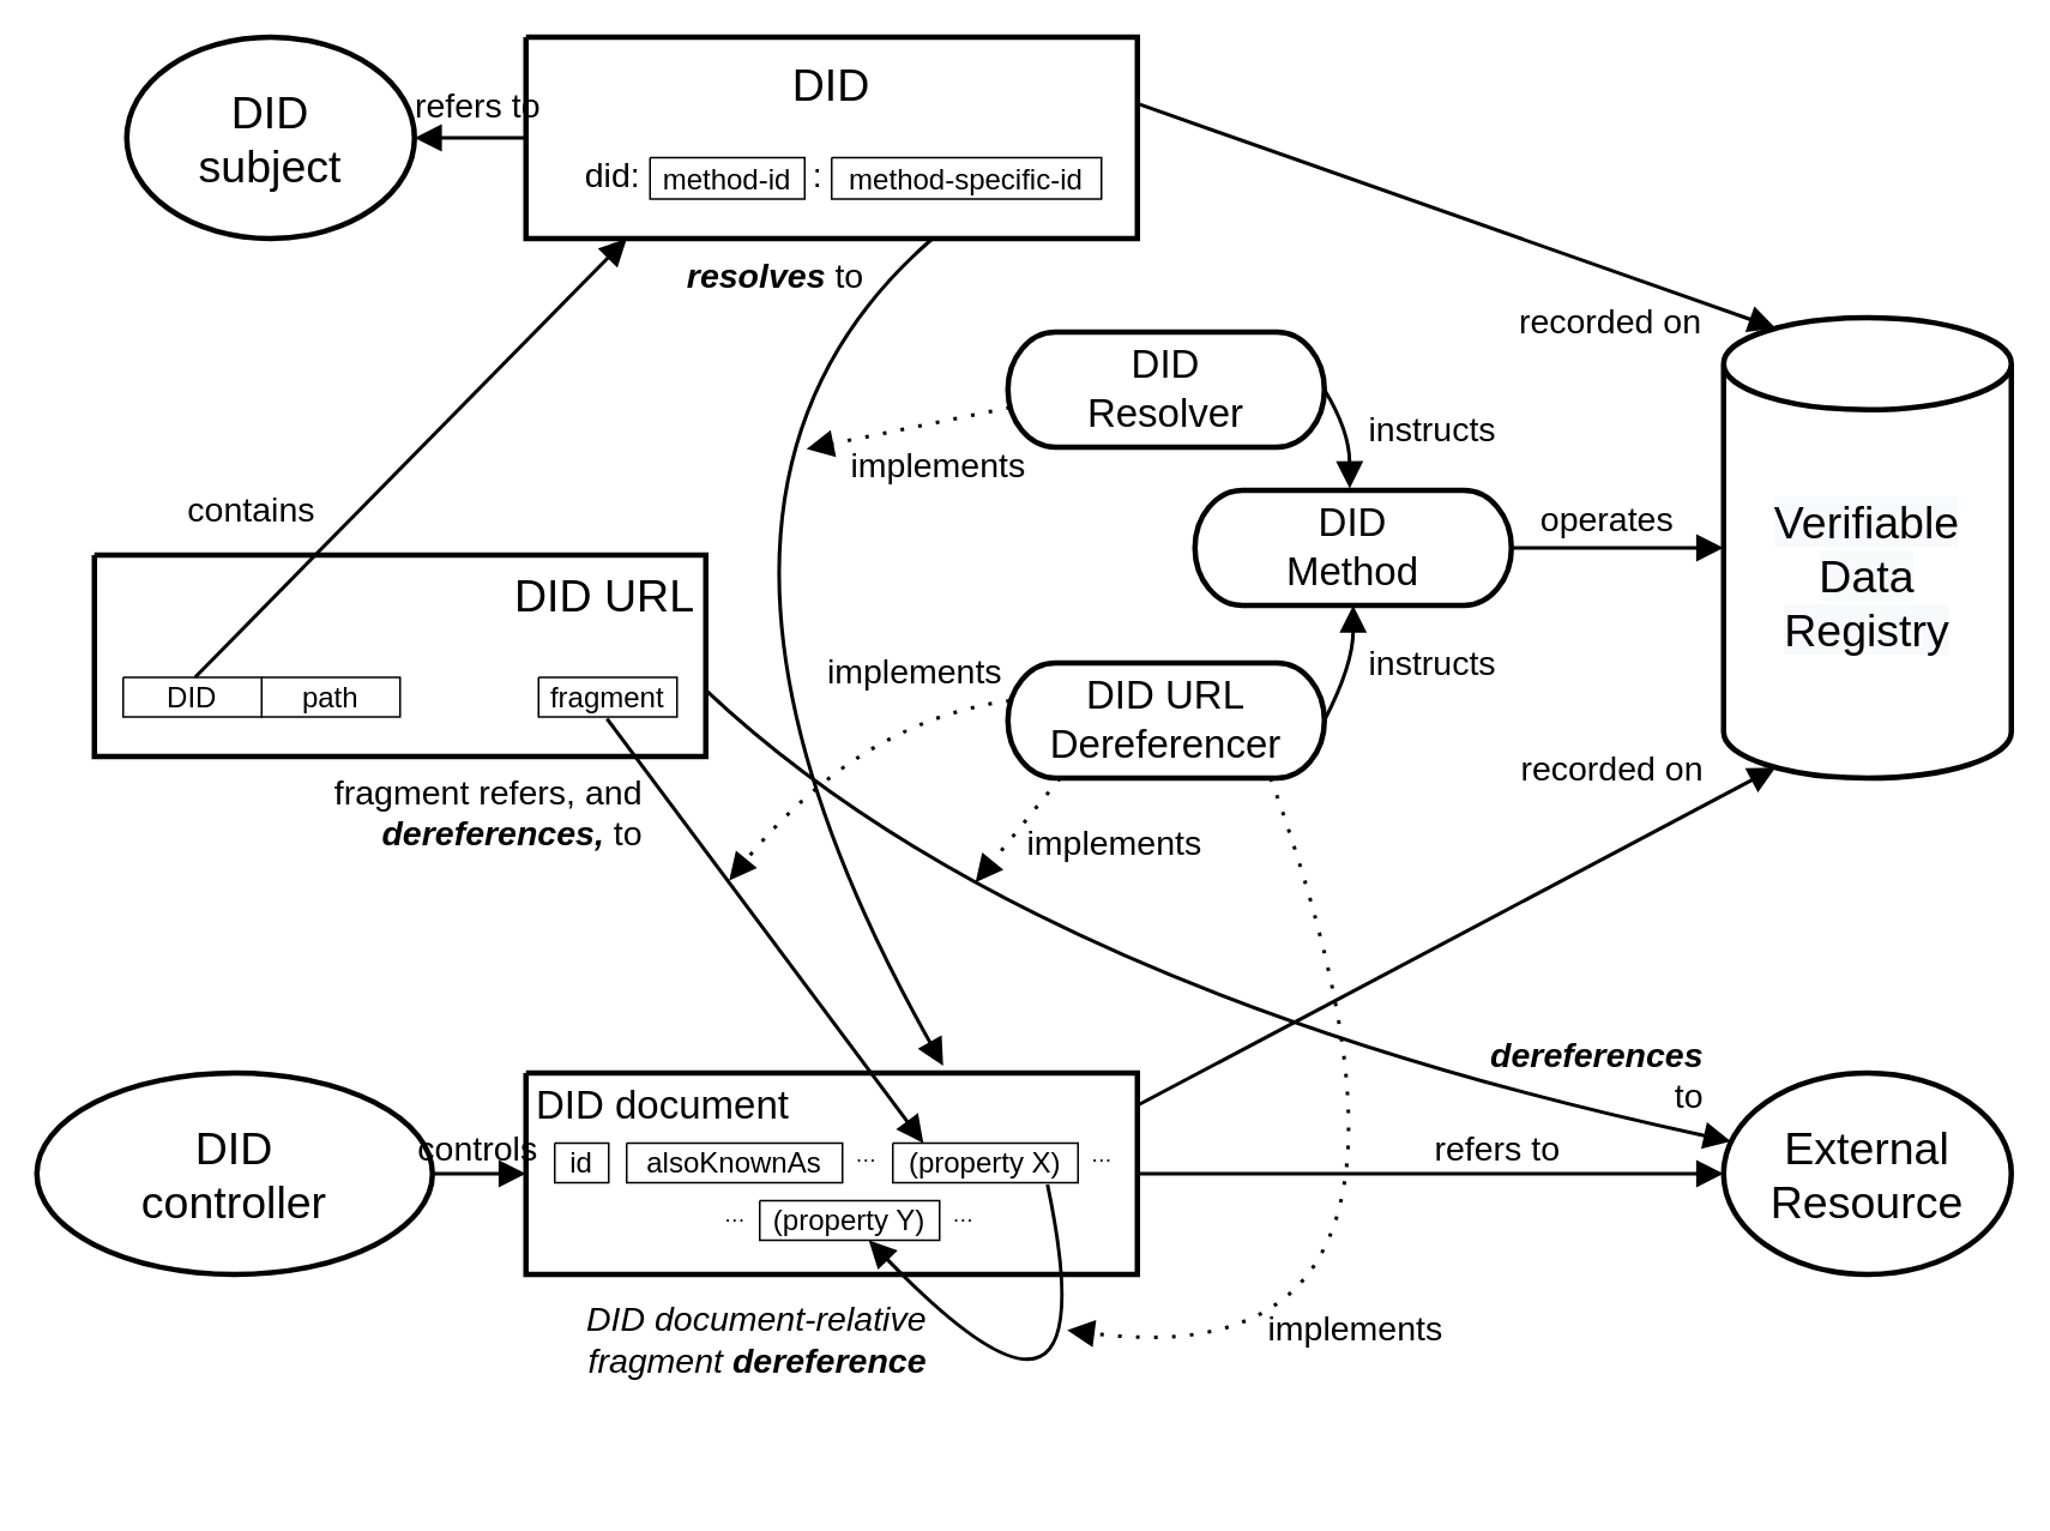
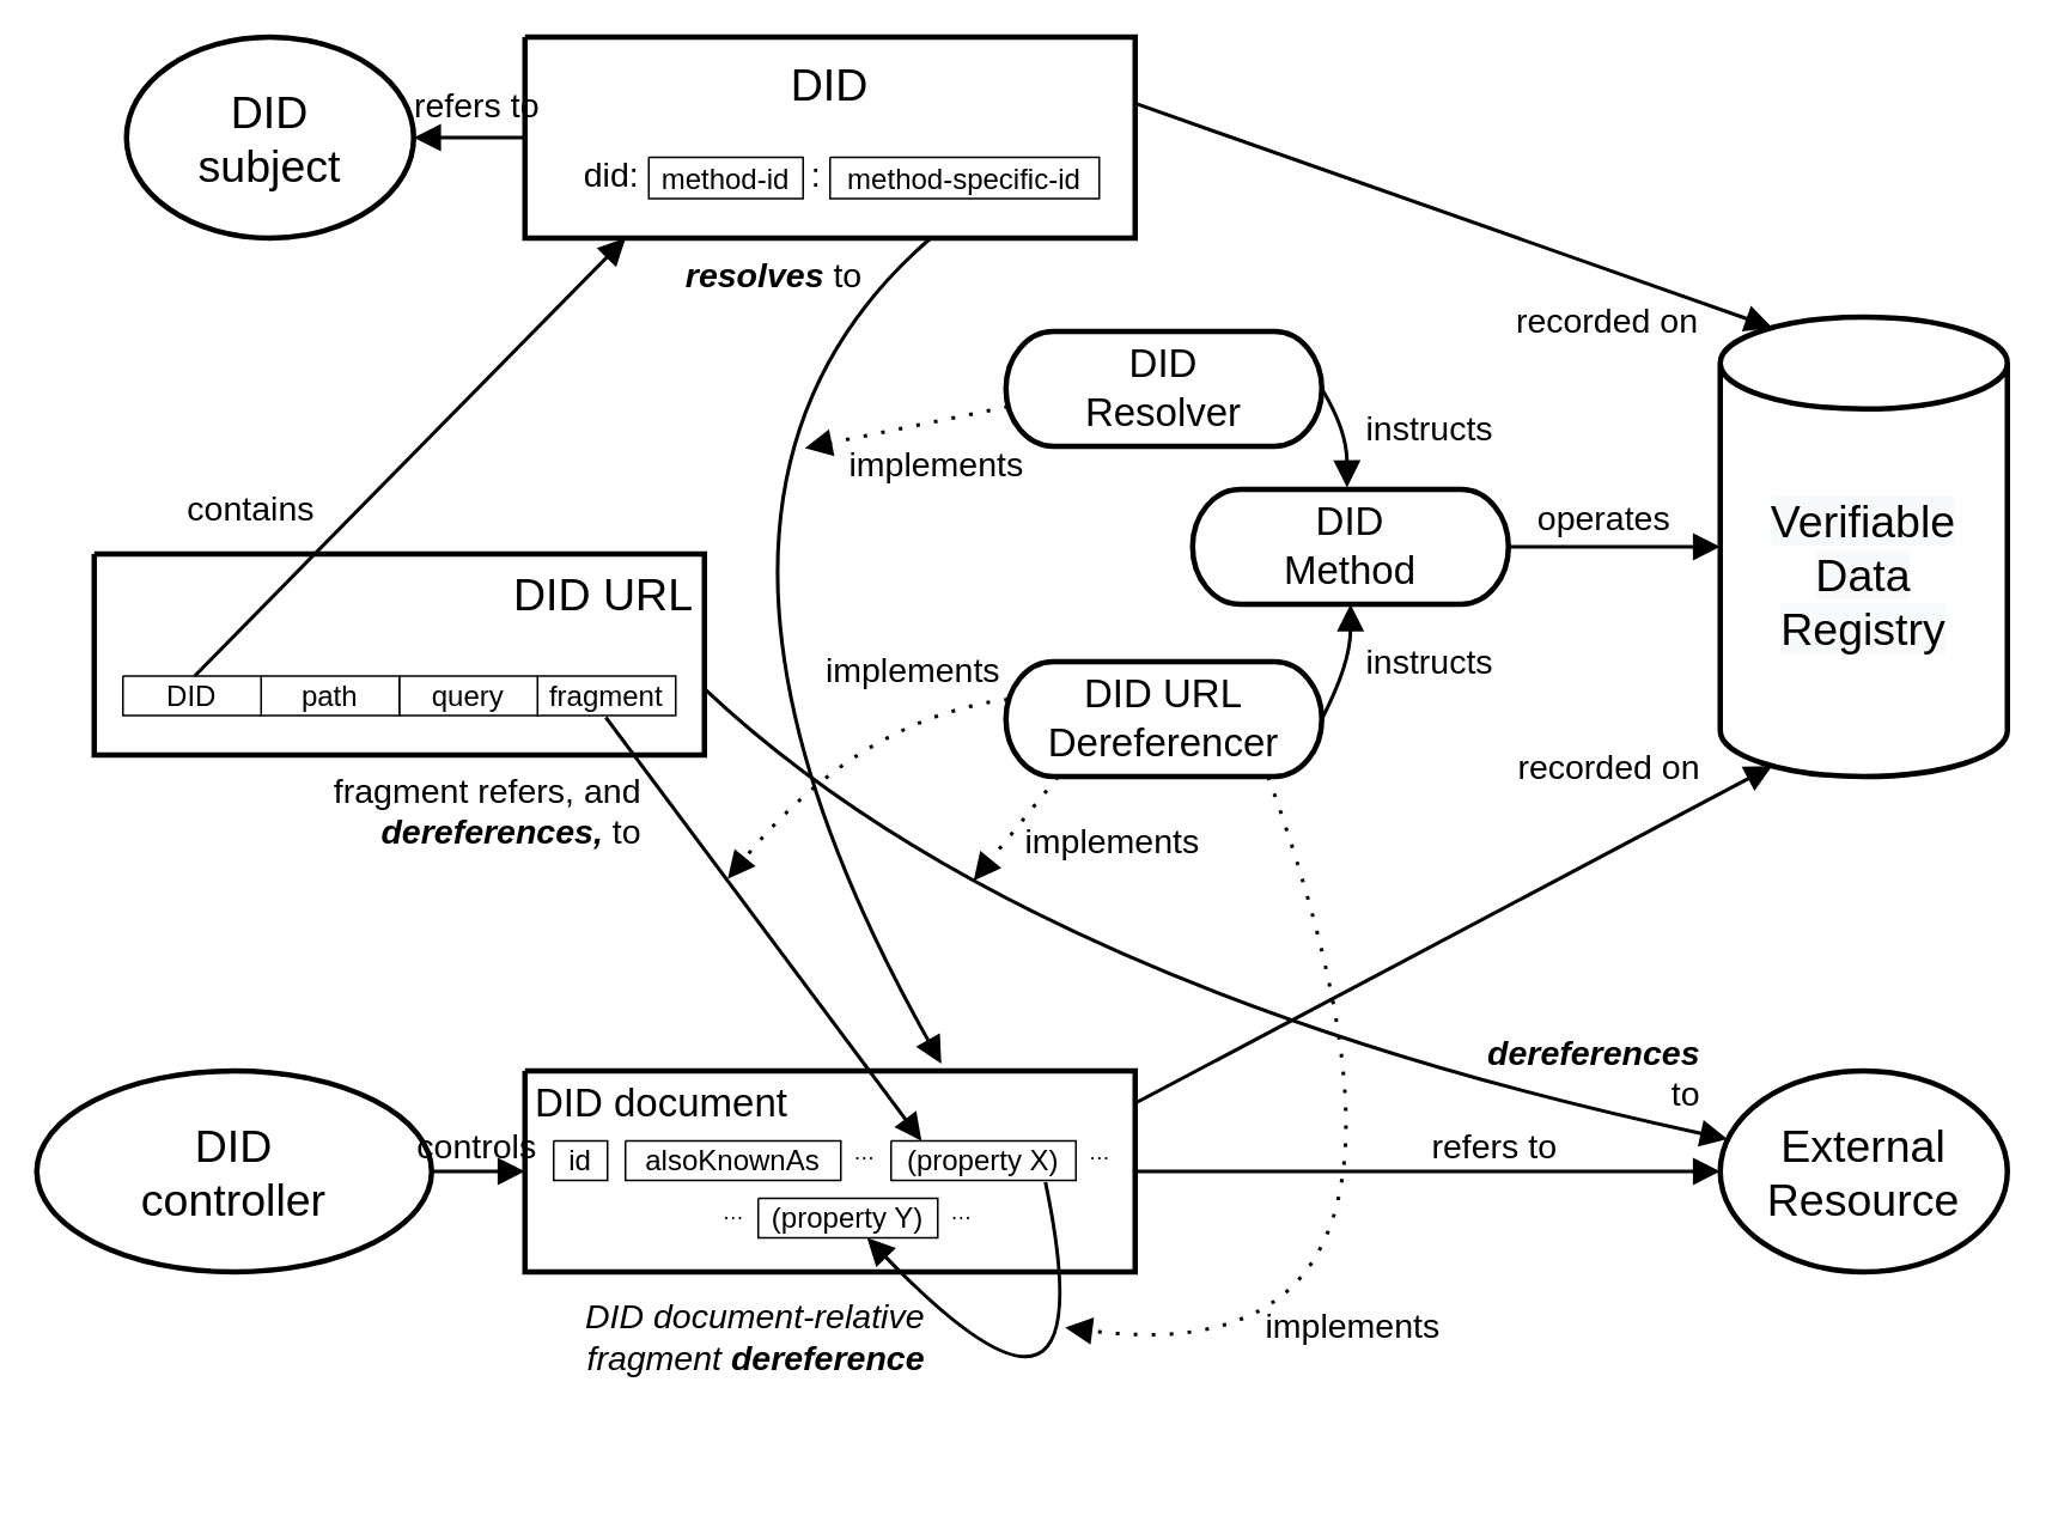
+ <mxCell id="10" value="&lt;p style=&quot;align:center;margin-left:0;margin-right:0;margin-top:0px;margin-bottom:0px;text-indent:0;valign:middle;direction:ltr;&quot;&gt;&lt;font style=&quot;font-size:16px;font-family:Helvetica;color:#000000;direction:ltr;letter-spacing:0px;line-height:120%;opacity:1&quot;&gt;query&lt;/font&gt;&lt;/p&gt;" style="verticalAlign=middle;align=center;vsdxID=14;fillColor=#ffffff;gradientColor=none;shape=stencil(nZBRDoQgDERP03+WHsHFe5iISyOCQdT19kIaIxq//Jtp3zTpAFaTaUYNUkwx+F6v1EYD+AUpyRkdKCYFqACrzgf9C352LfuxyWRWg1/yhT/nRE5IsZWuZtCSK8CPeI0e/hF+jV7AJM4PO7KWCyr390bSiNtEtQM=);strokeColor=#000000;spacingTop=-1;spacingBottom=-1;spacingLeft=-2;spacingRight=-2;labelBackgroundColor=none;rounded=0;html=1;whiteSpace=wrap;" parent="6" vertex="1"><mxGeometry x="170" y="68" width="77" height="22" as="geometry" /></mxCell>
